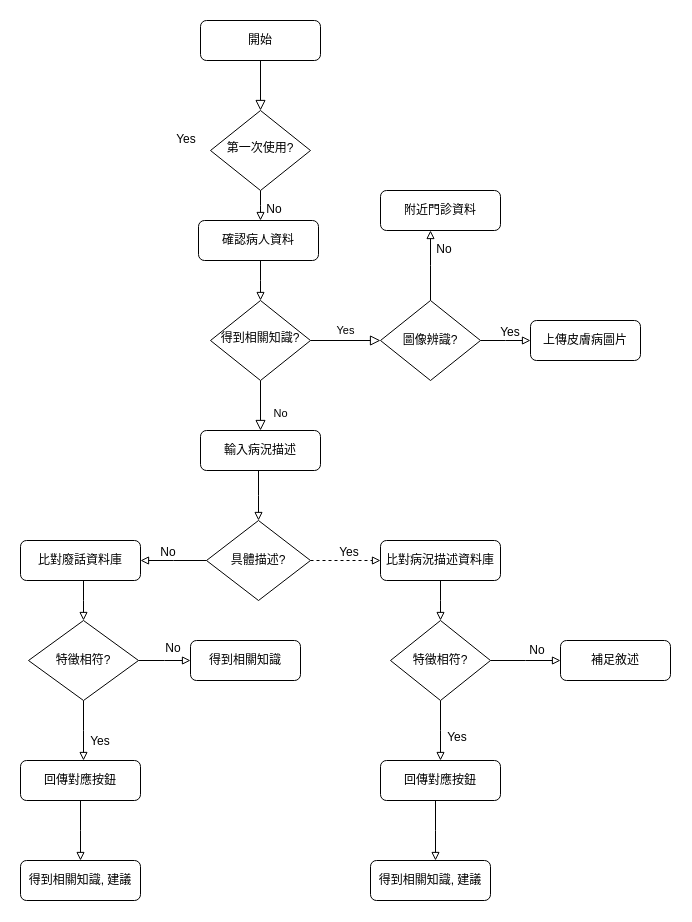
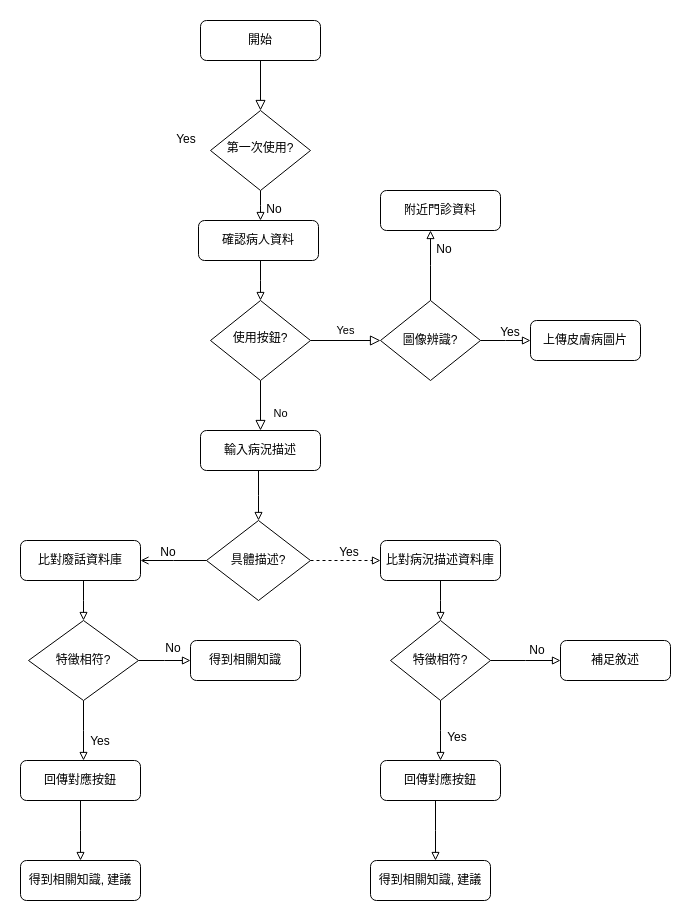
- <mxCell id="8" value="得到相關知識?" style="rhombus;whiteSpace=wrap;html=1;shadow=0;fontFamily=Helvetica;fontSize=12;align=center;strokeWidth=1;spacing=6;spacingTop=-4;" parent="1" vertex="1"><mxGeometry x="210" y="300" width="100" height="80" as="geometry" /></mxCell>
+ <mxCell id="8" value="使用按鈕?" style="rhombus;whiteSpace=wrap;html=1;shadow=0;fontFamily=Helvetica;fontSize=12;align=center;strokeWidth=1;spacing=6;spacingTop=-4;" parent="1" vertex="1"><mxGeometry x="210" y="300" width="100" height="80" as="geometry" /></mxCell>
- <mxCell id="20" value="" style="edgeStyle=elbowEdgeStyle;rounded=0;orthogonalLoop=1;jettySize=auto;html=1;shadow=0;labelBackgroundColor=none;endArrow=block;endFill=0;" parent="1" source="21" target="31" edge="1"><mxGeometry relative="1" as="geometry" /></mxCell>
+ <mxCell id="20" value="" style="edgeStyle=elbowEdgeStyle;rounded=0;orthogonalLoop=1;jettySize=auto;html=1;shadow=0;labelBackgroundColor=none;endArrow=open;endFill=0;" parent="1" source="21" target="31" edge="1"><mxGeometry relative="1" as="geometry" /></mxCell>
